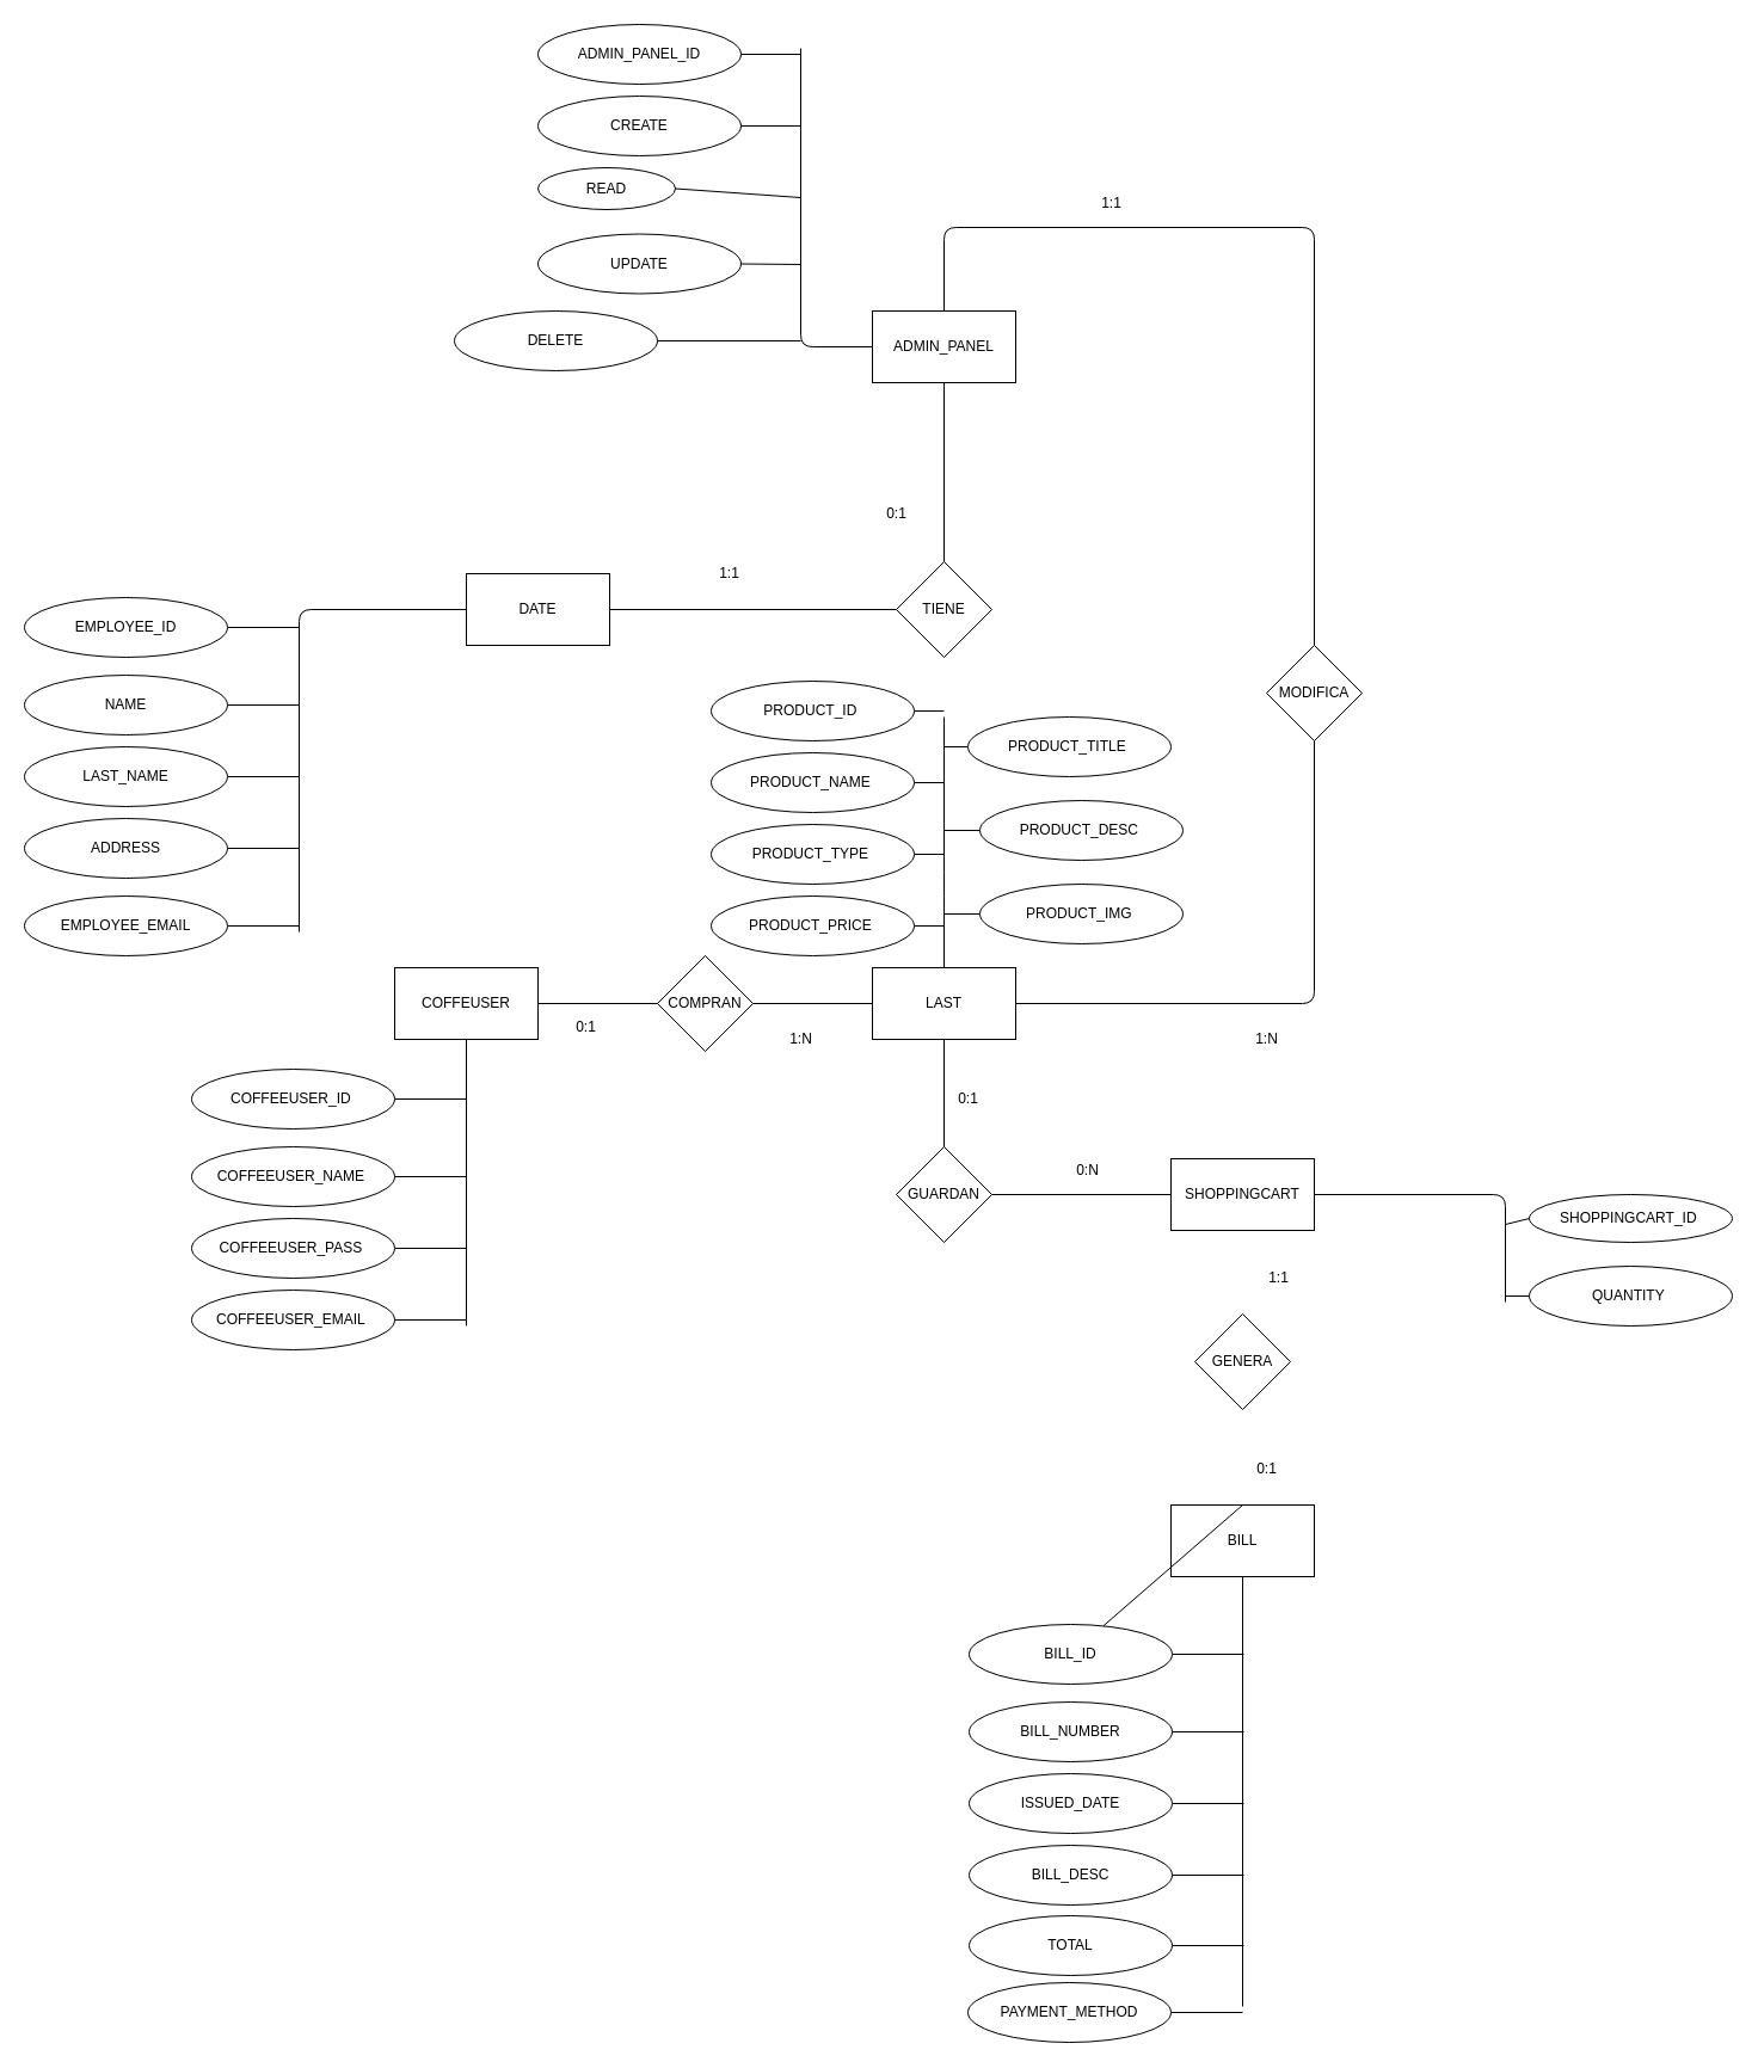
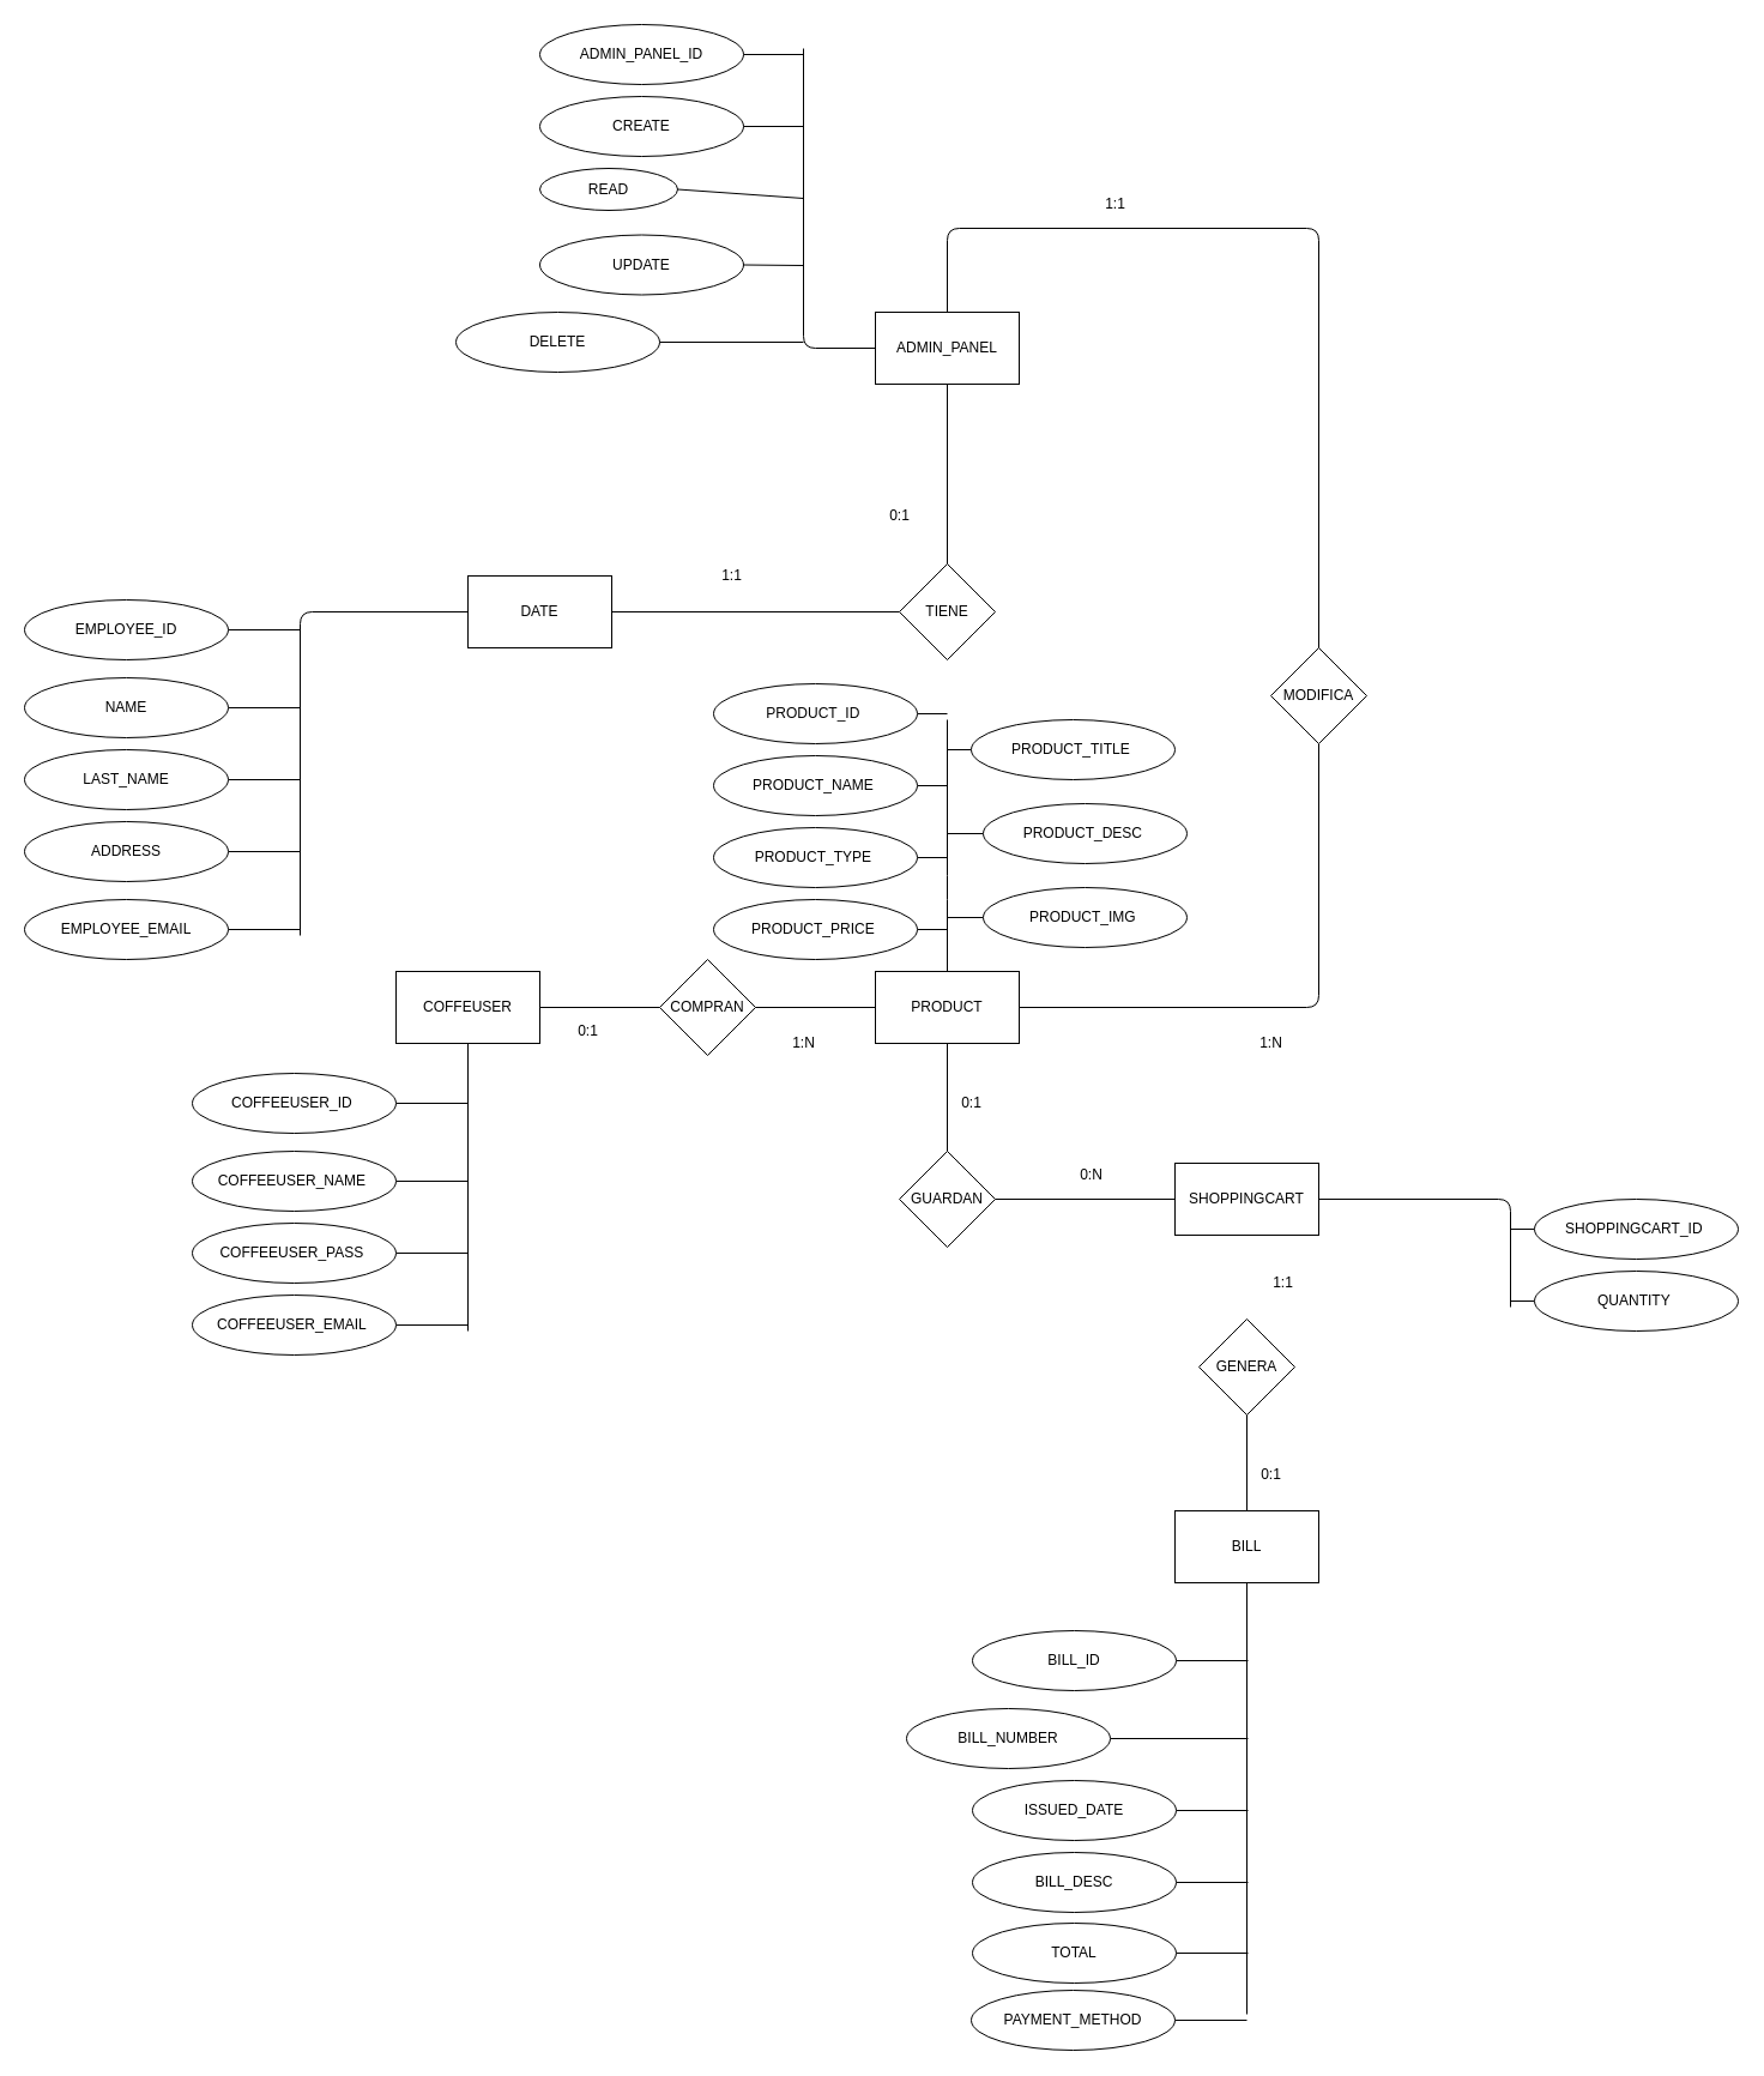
- <mxCell id="3" value="LAST" style="rounded=0;whiteSpace=wrap;html=1;" vertex="1" parent="1"><mxGeometry x="730" y="810" width="120" height="60" as="geometry" /></mxCell>
+ <mxCell id="3" value="PRODUCT" style="rounded=0;whiteSpace=wrap;html=1;" vertex="1" parent="1"><mxGeometry x="730" y="810" width="120" height="60" as="geometry" /></mxCell>
- <mxCell id="43" value="SHOPPINGCART_ID&amp;nbsp;" style="ellipse;whiteSpace=wrap;html=1;" vertex="1" parent="1"><mxGeometry x="1280" y="1000" width="170" height="40" as="geometry" /></mxCell>
+ <mxCell id="43" value="SHOPPINGCART_ID&amp;nbsp;" style="ellipse;whiteSpace=wrap;html=1;" vertex="1" parent="1"><mxGeometry x="1280" y="1000" width="170" height="50" as="geometry" /></mxCell>
- <mxCell id="13" value="" style="endArrow=none;html=1;exitX=0.5;exitY=0;exitDx=0;exitDy=0;" edge="1" parent="1" source="12" target="71"><mxGeometry width="50" height="50" relative="1" as="geometry"><mxPoint x="1170" y="1240" as="sourcePoint" /><mxPoint x="1270" y="1240" as="targetPoint" /></mxGeometry></mxCell>
+ <mxCell id="13" value="" style="endArrow=none;html=1;entryX=0.5;entryY=1;entryDx=0;entryDy=0;exitX=0.5;exitY=0;exitDx=0;exitDy=0;" edge="1" parent="1" source="12" target="11"><mxGeometry width="50" height="50" relative="1" as="geometry"><mxPoint x="1170" y="1240" as="sourcePoint" /><mxPoint x="1270" y="1240" as="targetPoint" /></mxGeometry></mxCell>
- <mxCell id="73" value="BILL_NUMBER" style="ellipse;whiteSpace=wrap;html=1;" vertex="1" parent="1"><mxGeometry x="811" y="1425" width="170" height="50" as="geometry" /></mxCell>
+ <mxCell id="73" value="BILL_NUMBER" style="ellipse;whiteSpace=wrap;html=1;" vertex="1" parent="1"><mxGeometry x="756" y="1425" width="170" height="50" as="geometry" /></mxCell>
